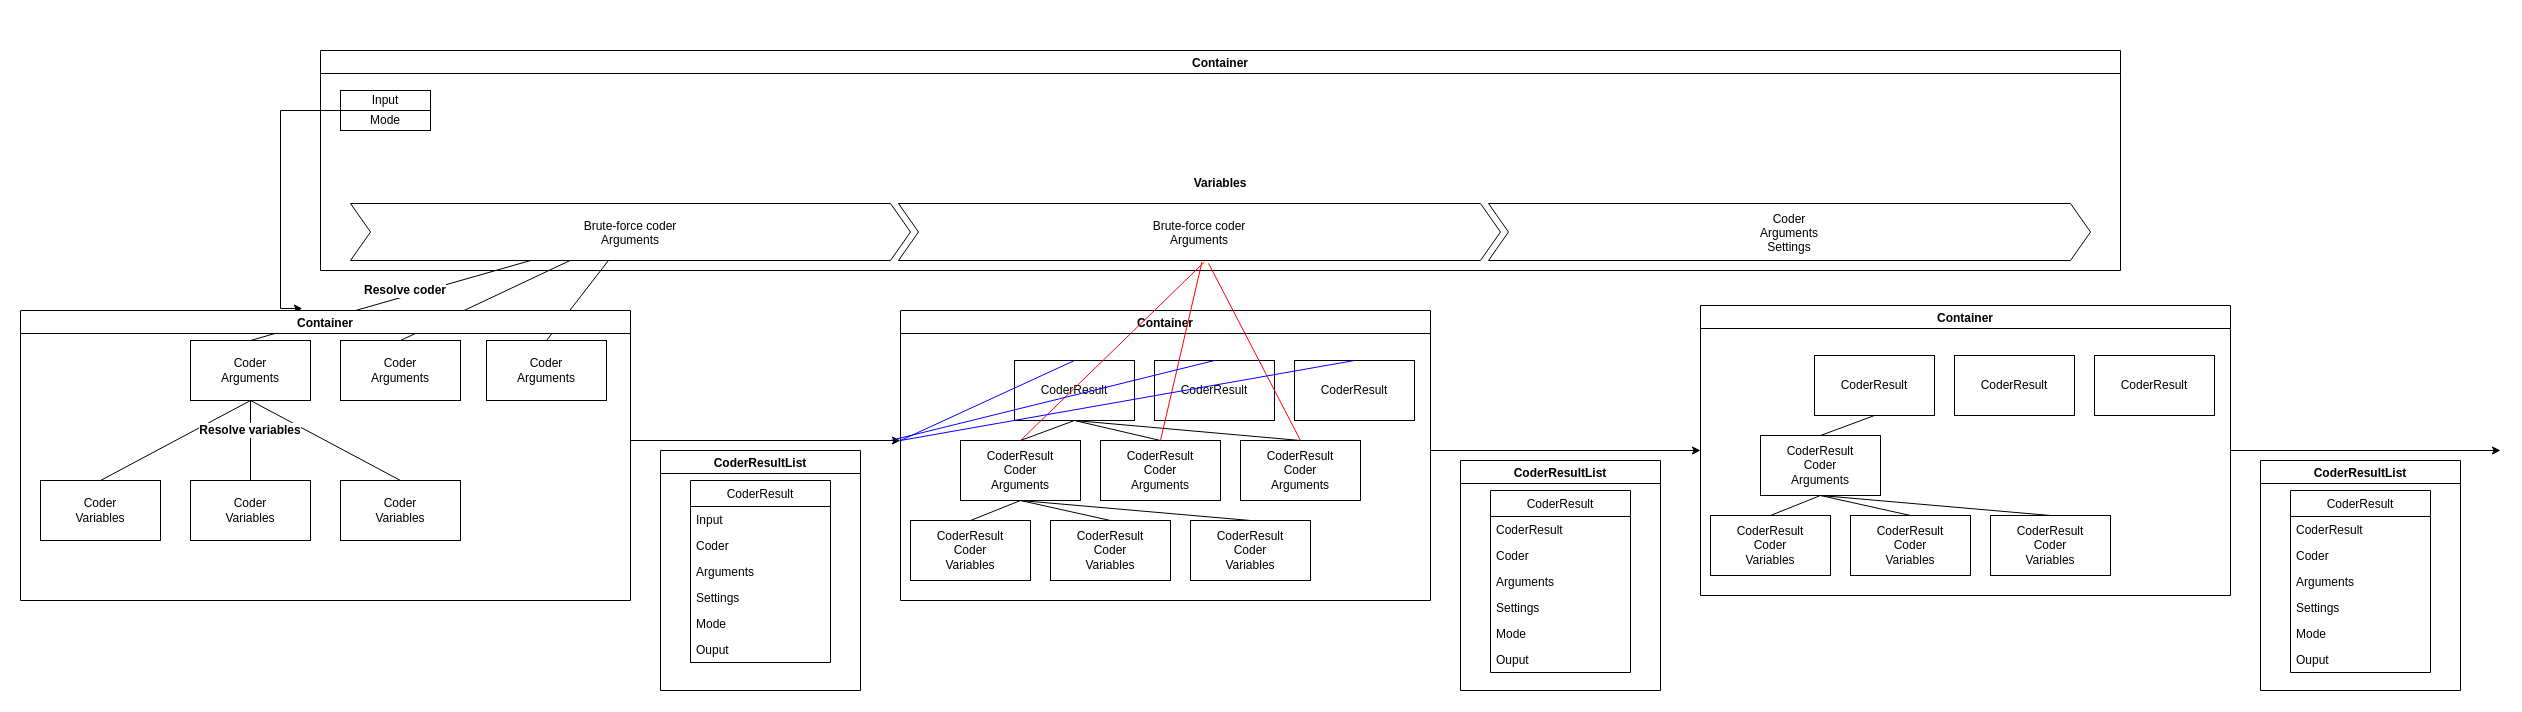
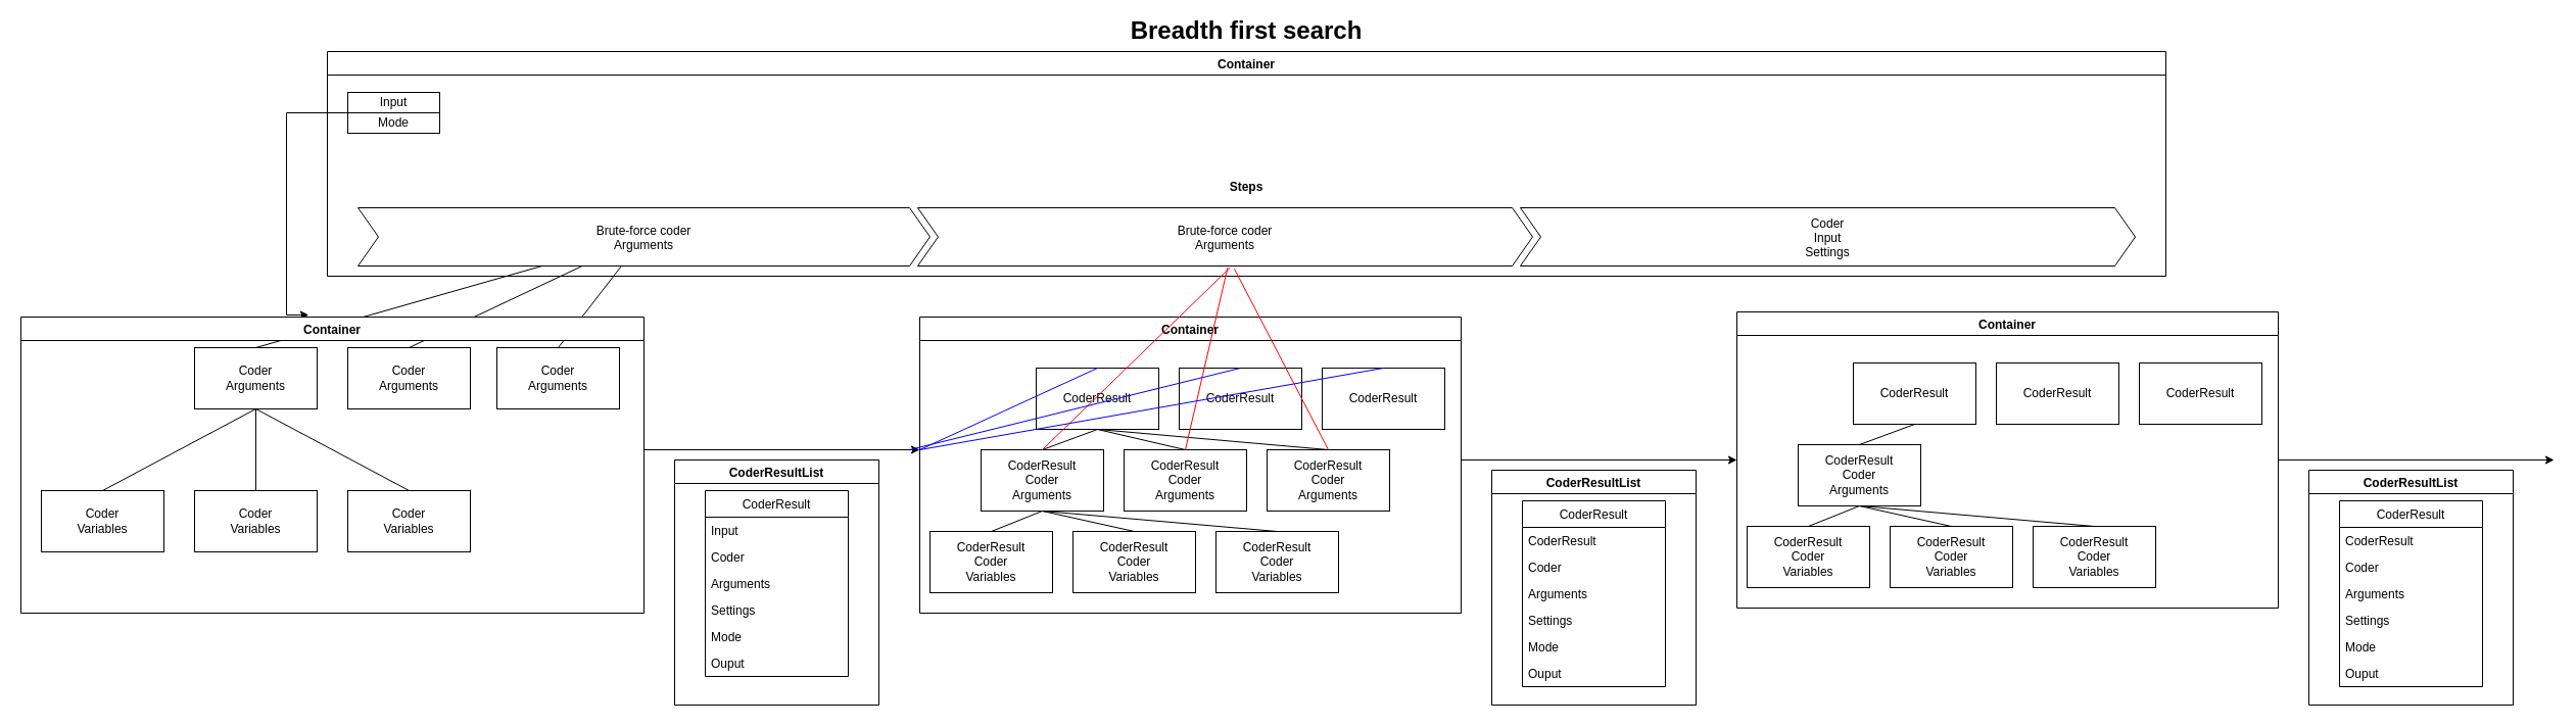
+ <mxCell id="86" value="Breadth first search" style="text;html=1;strokeColor=none;fillColor=none;align=center;verticalAlign=middle;whiteSpace=wrap;rounded=0;labelBackgroundColor=none;fontSize=24;fontStyle=1" vertex="1" parent="1"><mxGeometry x="1045" y="20" width="350" height="20" as="geometry" /></mxCell>
- <mxCell id="5" value="Variables" style="swimlane;childLayout=stackLayout;horizontal=1;fillColor=none;horizontalStack=1;resizeParent=1;resizeParentMax=0;resizeLast=0;collapsible=0;strokeColor=none;stackBorder=10;stackSpacing=-12;resizable=1;align=center;points=[];fontColor=#000000;labelBackgroundColor=none;" vertex="1" parent="2"><mxGeometry x="20" y="120" width="1760" height="100" as="geometry" /></mxCell>
+ <mxCell id="5" value="Steps" style="swimlane;childLayout=stackLayout;horizontal=1;fillColor=none;horizontalStack=1;resizeParent=1;resizeParentMax=0;resizeLast=0;collapsible=0;strokeColor=none;stackBorder=10;stackSpacing=-12;resizable=1;align=center;points=[];fontColor=#000000;labelBackgroundColor=none;" vertex="1" parent="2"><mxGeometry x="20" y="120" width="1760" height="100" as="geometry" /></mxCell>
- <mxCell id="8" value="Coder&#10;Arguments&#10;Settings" style="shape=step;perimeter=stepPerimeter;fixedSize=1;points=[];" vertex="1" parent="5"><mxGeometry x="1148" y="33" width="602" height="57" as="geometry" /></mxCell>
+ <mxCell id="8" value="Coder&#10;Input&#10;Settings" style="shape=step;perimeter=stepPerimeter;fixedSize=1;points=[];" vertex="1" parent="5"><mxGeometry x="1148" y="33" width="602" height="57" as="geometry" /></mxCell>
- <mxCell id="15" value="Resolve coder" style="text;html=1;strokeColor=none;fillColor=none;align=center;verticalAlign=middle;whiteSpace=wrap;rounded=0;fontStyle=1;labelBackgroundColor=#ffffff;" vertex="1" parent="1"><mxGeometry x="350" y="280" width="110" height="20" as="geometry" /></mxCell>
- <mxCell id="22" value="Resolve variables" style="text;html=1;strokeColor=none;fillColor=none;align=center;verticalAlign=middle;whiteSpace=wrap;rounded=0;labelBackgroundColor=#ffffff;fontStyle=1" vertex="1" parent="1"><mxGeometry x="195" y="420" width="110" height="20" as="geometry" /></mxCell>
